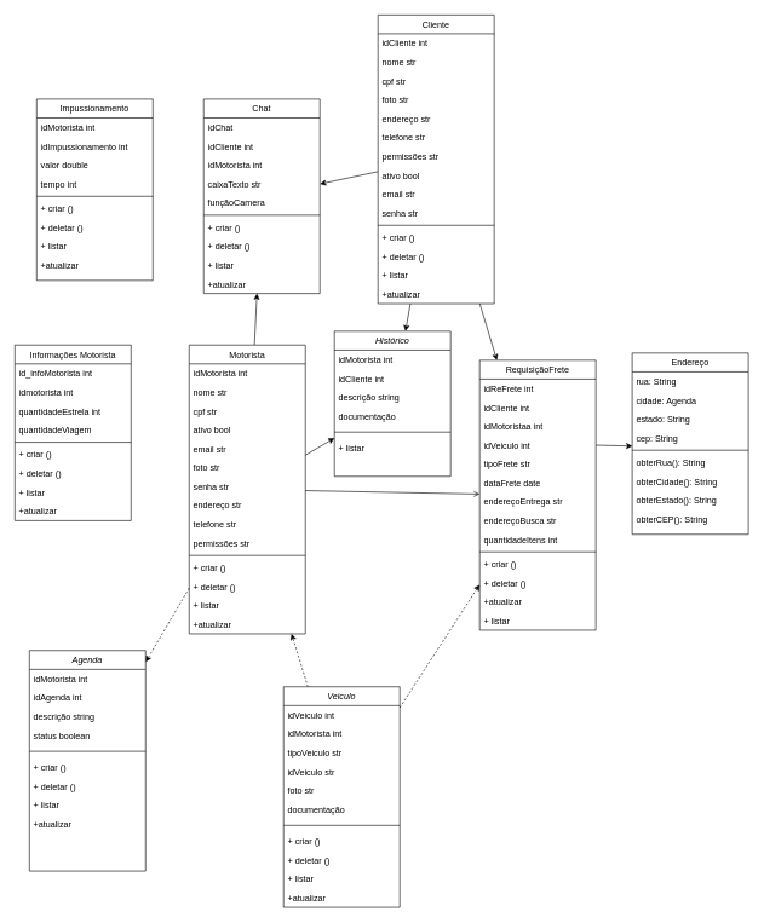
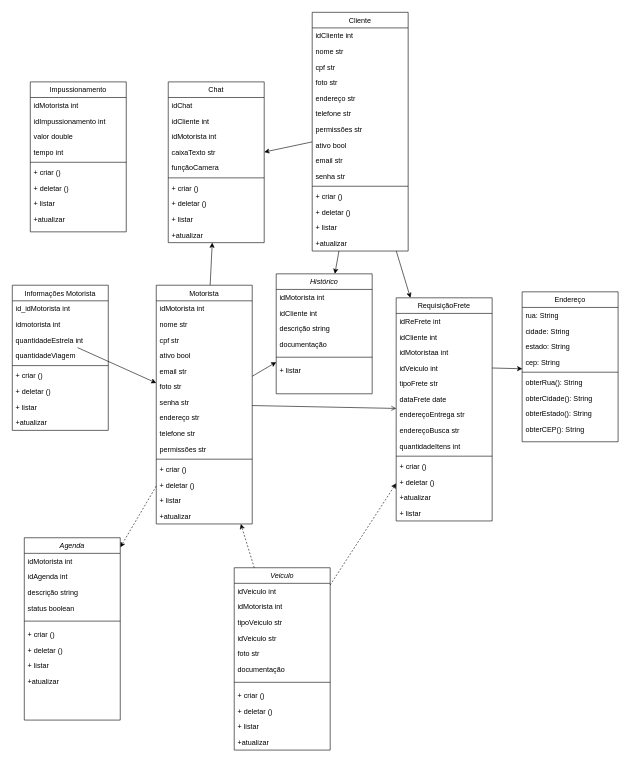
- <mxCell id="37" value="id_infoMotorista int" style="text;align=left;verticalAlign=top;spacingLeft=4;spacingRight=4;overflow=hidden;rotatable=0;points=[[0,0.5],[1,0.5]];portConstraint=eastwest;" parent="36" vertex="1"><mxGeometry y="26" width="160" height="26" as="geometry" /></mxCell>
+ <mxCell id="37" value="id_idMotorista int" style="text;align=left;verticalAlign=top;spacingLeft=4;spacingRight=4;overflow=hidden;rotatable=0;points=[[0,0.5],[1,0.5]];portConstraint=eastwest;" parent="36" vertex="1"><mxGeometry y="26" width="160" height="26" as="geometry" /></mxCell>
- <mxCell id="94" value="cidade: Agenda " style="text;align=left;verticalAlign=top;spacingLeft=4;spacingRight=4;overflow=hidden;rotatable=0;points=[[0,0.5],[1,0.5]];portConstraint=eastwest;rounded=0;shadow=0;html=0;fontStyle=0" parent="92" vertex="1"><mxGeometry y="52" width="160" height="26" as="geometry" /></mxCell>
+ <mxCell id="94" value="cidade: String " style="text;align=left;verticalAlign=top;spacingLeft=4;spacingRight=4;overflow=hidden;rotatable=0;points=[[0,0.5],[1,0.5]];portConstraint=eastwest;rounded=0;shadow=0;html=0;fontStyle=0" parent="92" vertex="1"><mxGeometry y="52" width="160" height="26" as="geometry" /></mxCell>
+ <mxCell id="91" style="rounded=0;orthogonalLoop=1;jettySize=auto;html=1;" parent="1" source="39" target="20" edge="1"><mxGeometry relative="1" as="geometry" /></mxCell>
